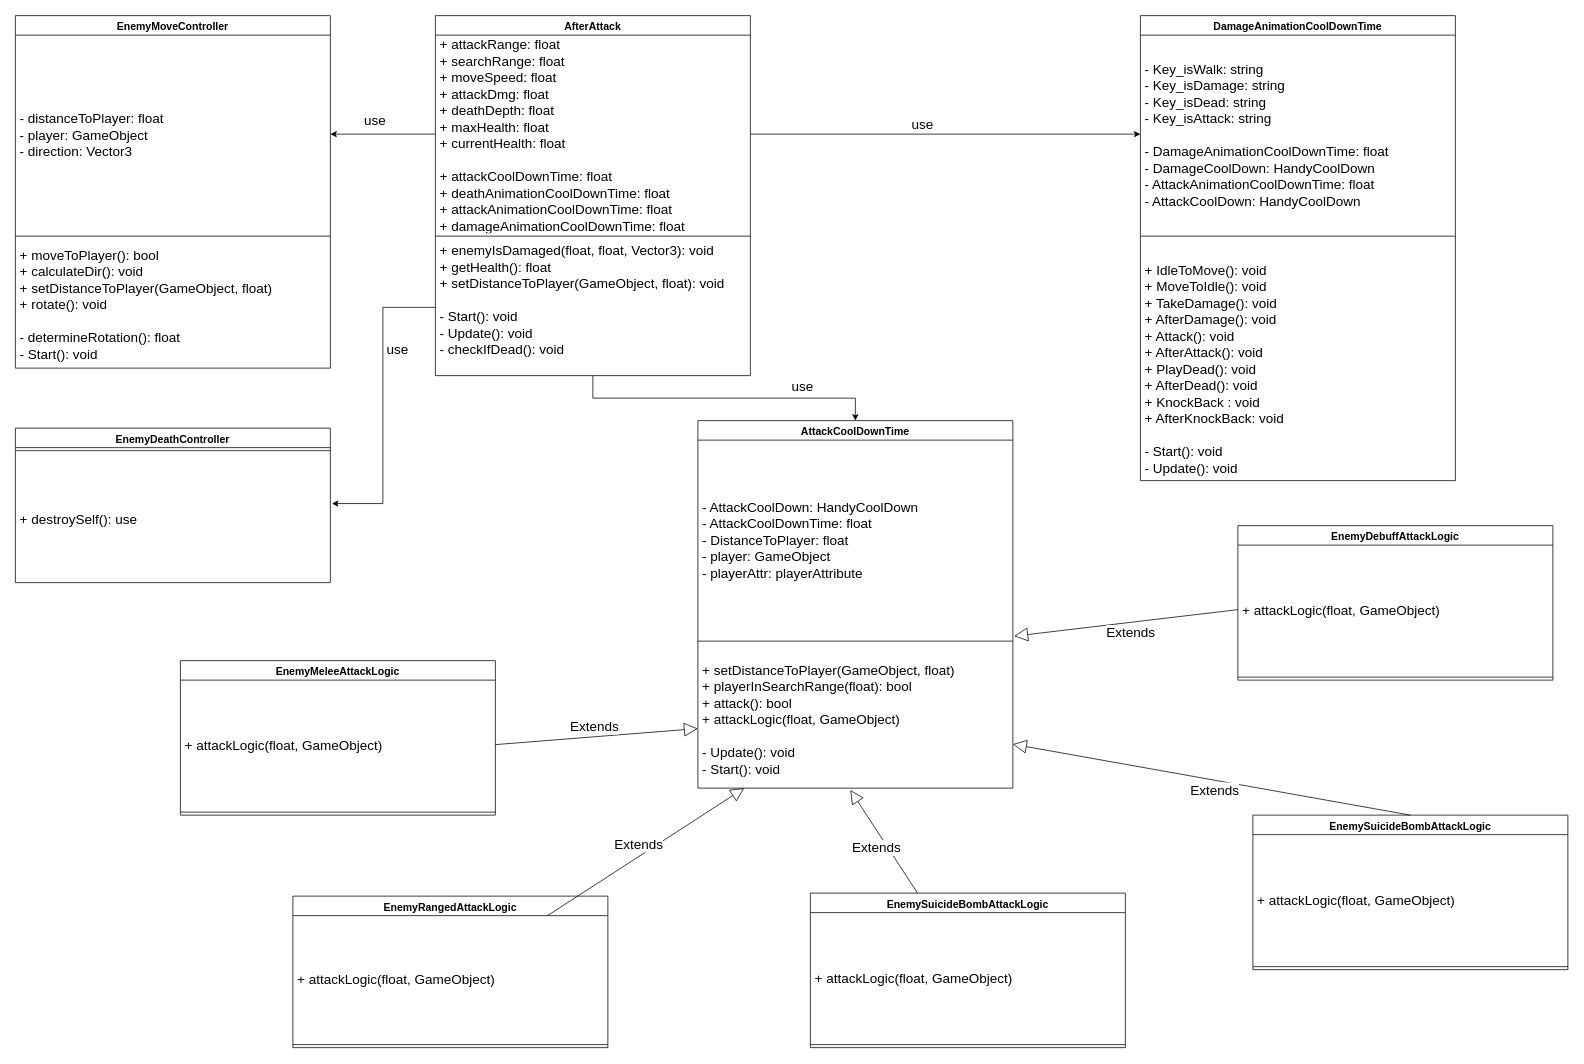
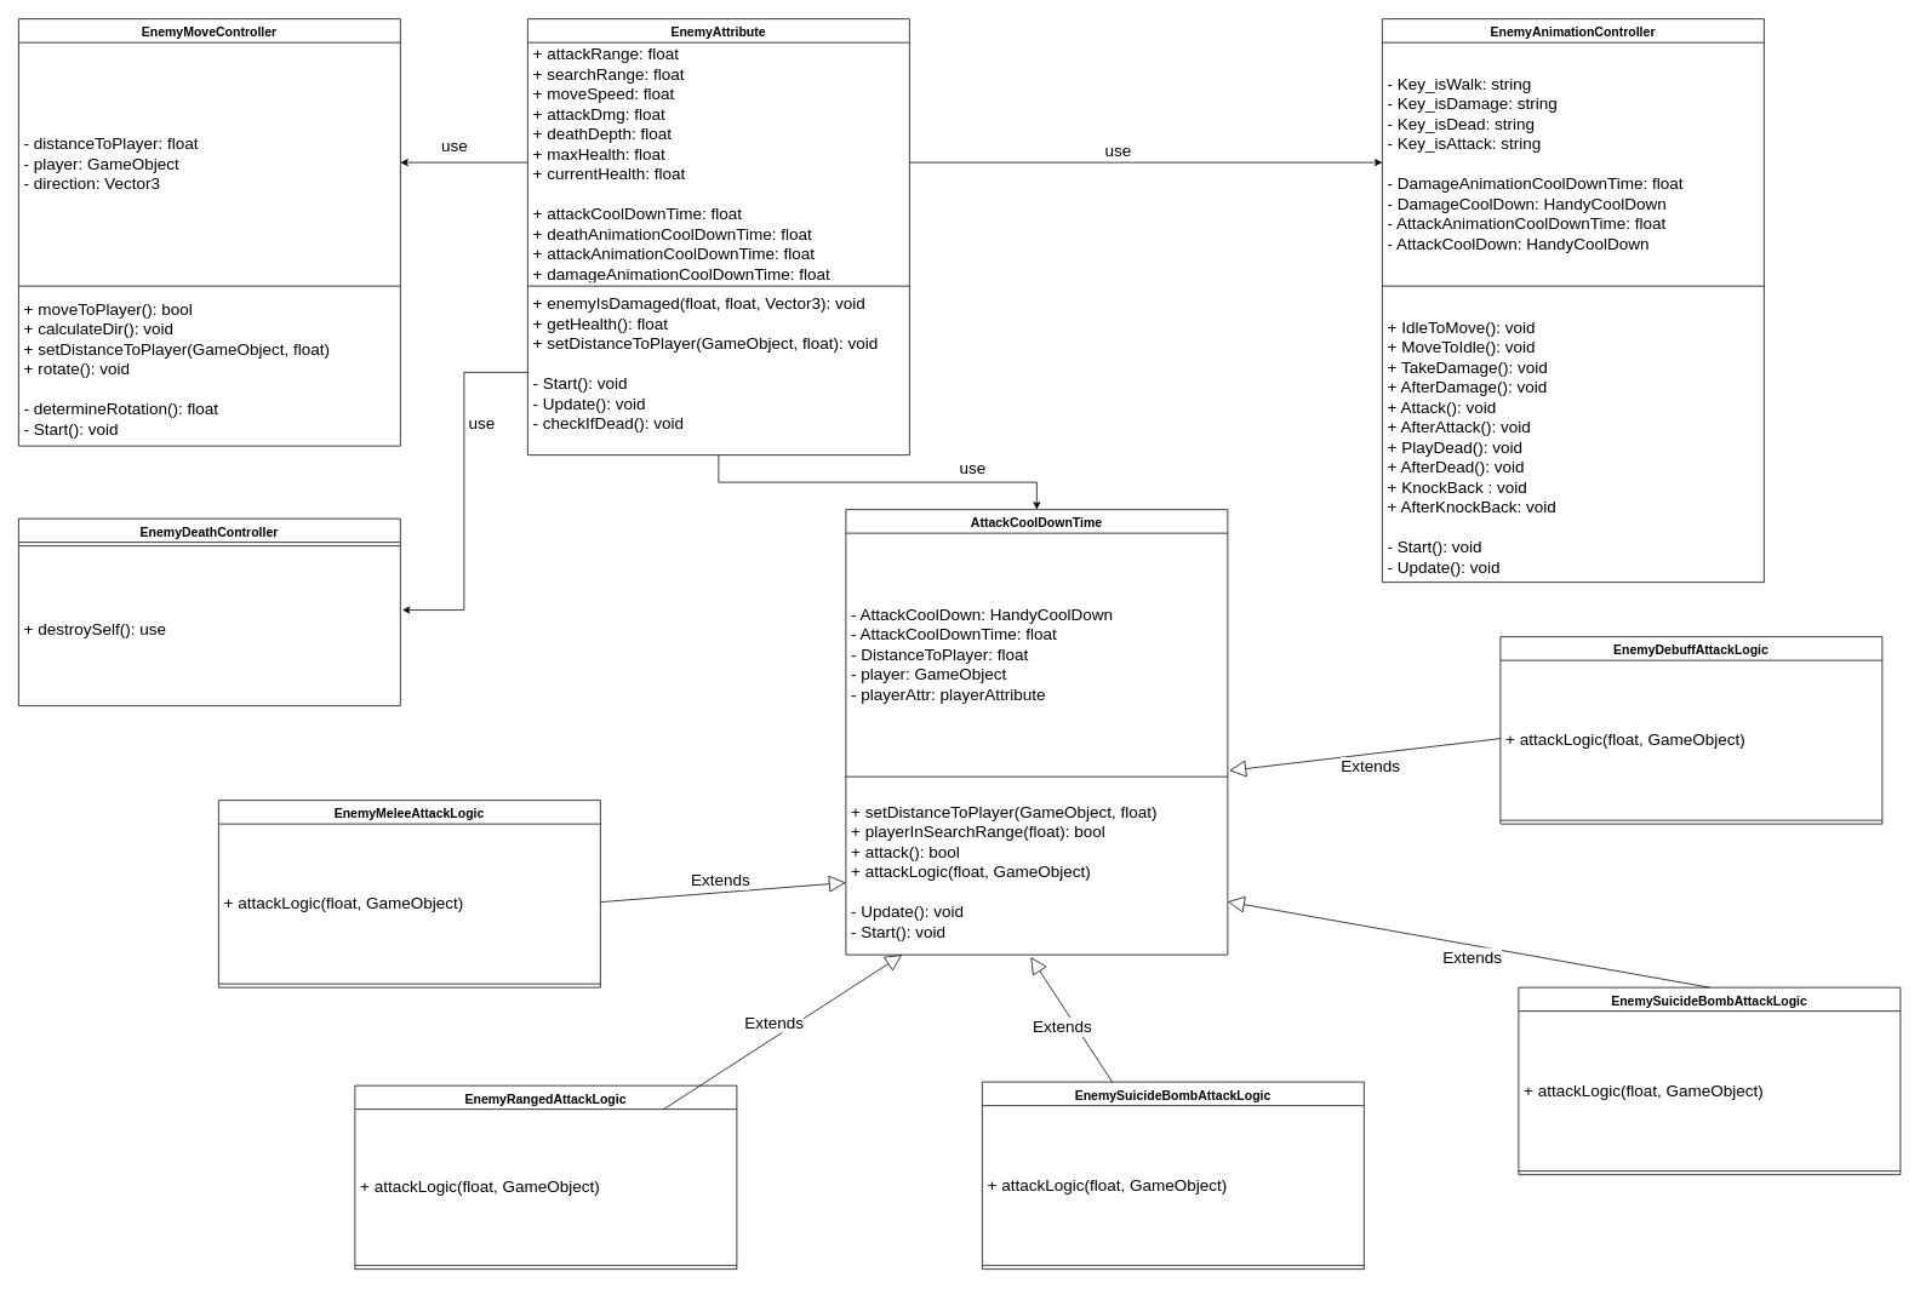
- <mxCell id="3" value="AfterAttack" style="swimlane;fontStyle=1;align=center;verticalAlign=top;childLayout=stackLayout;horizontal=1;startSize=26;horizontalStack=0;resizeParent=1;resizeParentMax=0;resizeLast=0;collapsible=1;marginBottom=0;fontSize=14;" vertex="1" parent="1"><mxGeometry x="580" y="20" width="420" height="480" as="geometry" /></mxCell>
+ <mxCell id="3" value="EnemyAttribute" style="swimlane;fontStyle=1;align=center;verticalAlign=top;childLayout=stackLayout;horizontal=1;startSize=26;horizontalStack=0;resizeParent=1;resizeParentMax=0;resizeLast=0;collapsible=1;marginBottom=0;fontSize=14;" vertex="1" parent="1"><mxGeometry x="580" y="20" width="420" height="480" as="geometry" /></mxCell>
- <mxCell id="14" value="DamageAnimationCoolDownTime" style="swimlane;fontStyle=1;align=center;verticalAlign=top;childLayout=stackLayout;horizontal=1;startSize=26;horizontalStack=0;resizeParent=1;resizeParentMax=0;resizeLast=0;collapsible=1;marginBottom=0;fontSize=14;" vertex="1" parent="1"><mxGeometry x="1520" y="20" width="420" height="620" as="geometry" /></mxCell>
+ <mxCell id="14" value="EnemyAnimationController" style="swimlane;fontStyle=1;align=center;verticalAlign=top;childLayout=stackLayout;horizontal=1;startSize=26;horizontalStack=0;resizeParent=1;resizeParentMax=0;resizeLast=0;collapsible=1;marginBottom=0;fontSize=14;" vertex="1" parent="1"><mxGeometry x="1520" y="20" width="420" height="620" as="geometry" /></mxCell>
